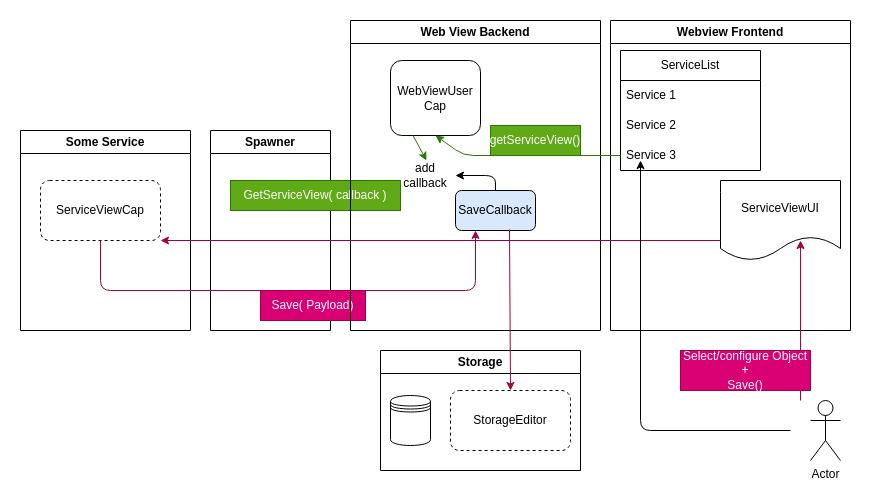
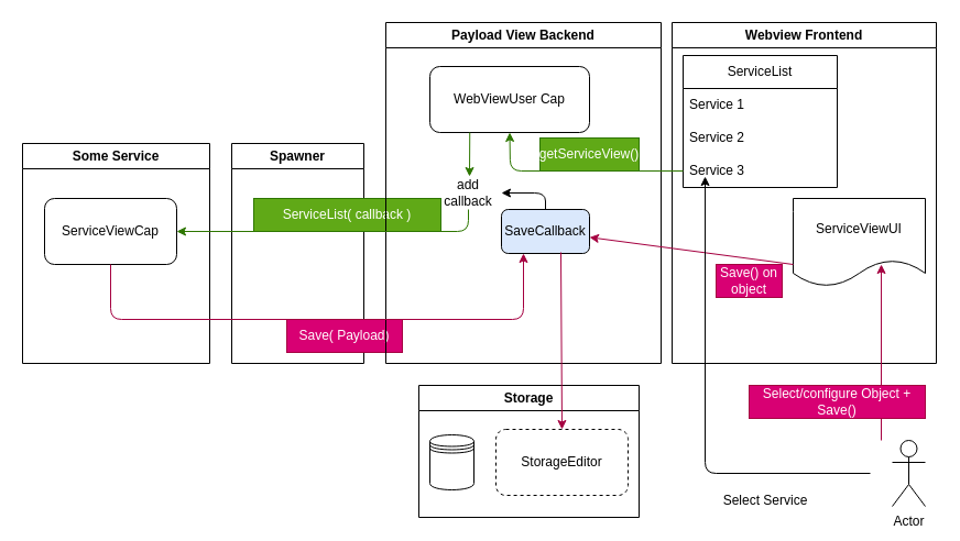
- <mxCell id="7" value="Web View Backend" style="swimlane;whiteSpace=wrap;html=1;" vertex="1" parent="1"><mxGeometry x="350" y="20" width="250" height="310" as="geometry" /></mxCell>
+ <mxCell id="7" value="Payload View Backend" style="swimlane;whiteSpace=wrap;html=1;" vertex="1" parent="1"><mxGeometry x="350" y="20" width="250" height="310" as="geometry" /></mxCell>
- <mxCell id="9" value="WebViewUser Cap" style="rounded=1;whiteSpace=wrap;html=1;" vertex="1" parent="7"><mxGeometry x="40" y="40" width="90" height="75" as="geometry" /></mxCell>
+ <mxCell id="9" value="WebViewUser Cap" style="rounded=1;whiteSpace=wrap;html=1;" vertex="1" parent="7"><mxGeometry x="40" y="40" width="145" height="60" as="geometry" /></mxCell>
- <mxCell id="3" value="GetServiceView( callback )" style="text;html=1;strokeColor=#2D7600;fillColor=#60a917;align=center;verticalAlign=middle;whiteSpace=wrap;rounded=0;fontColor=#ffffff;" vertex="1" parent="2"><mxGeometry x="20" y="50" width="170" height="30" as="geometry" /></mxCell>
+ <mxCell id="3" value="ServiceList( callback )" style="text;html=1;strokeColor=#2D7600;fillColor=#60a917;align=center;verticalAlign=middle;whiteSpace=wrap;rounded=0;fontColor=#ffffff;" vertex="1" parent="2"><mxGeometry x="20" y="50" width="170" height="30" as="geometry" /></mxCell>
- <mxCell id="6" value="ServiceViewCap" style="rounded=1;whiteSpace=wrap;html=1;dashed=1;" vertex="1" parent="5"><mxGeometry x="20" y="50" width="120" height="60" as="geometry" /></mxCell>
+ <mxCell id="6" value="ServiceViewCap" style="rounded=1;whiteSpace=wrap;html=1;" vertex="1" parent="5"><mxGeometry x="20" y="50" width="120" height="60" as="geometry" /></mxCell>
+ <mxCell id="23" value="" style="endArrow=classic;html=1;entryX=1;entryY=0.5;entryDx=0;entryDy=0;fillColor=#60a917;strokeColor=#2D7600;exitX=0.5;exitY=1;exitDx=0;exitDy=0;" edge="1" parent="1" source="11" target="6"><mxGeometry width="50" height="50" relative="1" as="geometry"><mxPoint x="420" y="210" as="sourcePoint" /><mxPoint x="450" y="270" as="targetPoint" /><Array as="points"><mxPoint x="425" y="210" /></Array></mxGeometry></mxCell>
- <mxCell id="24" value="" style="endArrow=classic;html=1;exitX=0;exitY=0.75;exitDx=0;exitDy=0;entryX=1;entryY=1;entryDx=0;entryDy=0;fillColor=#d80073;strokeColor=#A50040;" edge="1" parent="1" source="14" target="6"><mxGeometry width="50" height="50" relative="1" as="geometry"><mxPoint x="400" y="310" as="sourcePoint" /><mxPoint x="450" y="260" as="targetPoint" /></mxGeometry></mxCell>
+ <mxCell id="24" value="" style="endArrow=classic;html=1;exitX=0;exitY=0.75;exitDx=0;exitDy=0;fillColor=#d80073;strokeColor=#A50040;" edge="1" parent="1" source="14" target="8"><mxGeometry width="50" height="50" relative="1" as="geometry"><mxPoint x="400" y="310" as="sourcePoint" /><mxPoint x="450" y="260" as="targetPoint" /></mxGeometry></mxCell>
+ <mxCell id="19" value="Save() on object" style="text;html=1;strokeColor=#A50040;fillColor=#d80073;align=center;verticalAlign=middle;whiteSpace=wrap;rounded=0;fontColor=#ffffff;" vertex="1" parent="13"><mxGeometry x="40" y="220" width="60" height="30" as="geometry" /></mxCell>
- <mxCell id="22" value="Select/configure Object +&lt;br&gt;Save()" style="text;html=1;strokeColor=#A50040;fillColor=#d80073;align=center;verticalAlign=middle;whiteSpace=wrap;rounded=0;fontColor=#ffffff;" vertex="1" parent="1"><mxGeometry x="680" y="350" width="130" height="40" as="geometry" /></mxCell>
+ <mxCell id="22" value="Select/configure Object +&lt;br&gt;Save()" style="text;html=1;strokeColor=#A50040;fillColor=#d80073;align=center;verticalAlign=middle;whiteSpace=wrap;rounded=0;fontColor=#ffffff;" vertex="1" parent="1"><mxGeometry x="680" y="350" width="160" height="30" as="geometry" /></mxCell>
+ <mxCell id="27" value="Select Service" style="text;html=1;strokeColor=none;fillColor=none;align=center;verticalAlign=middle;whiteSpace=wrap;rounded=0;" vertex="1" parent="1"><mxGeometry x="650" y="440" width="90" height="30" as="geometry" /></mxCell>
